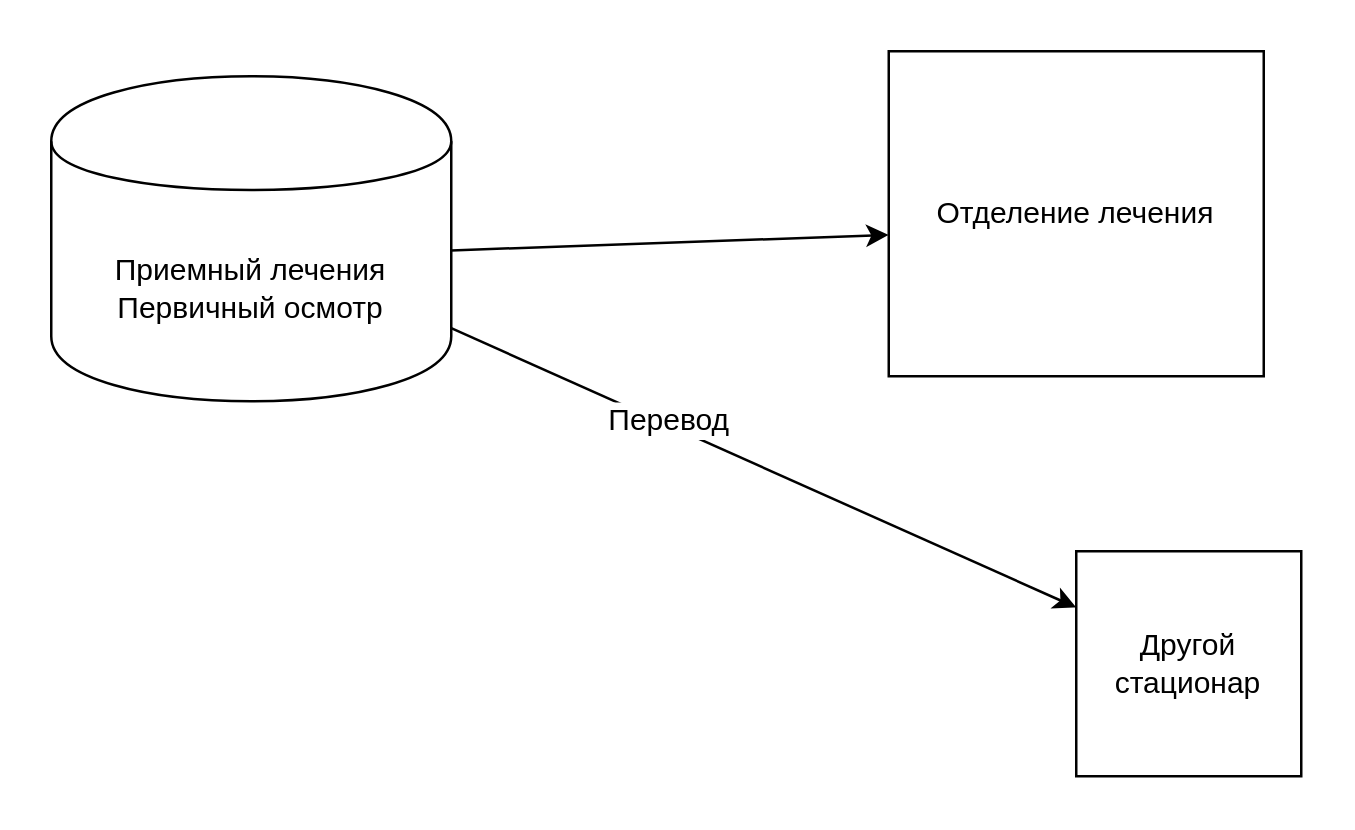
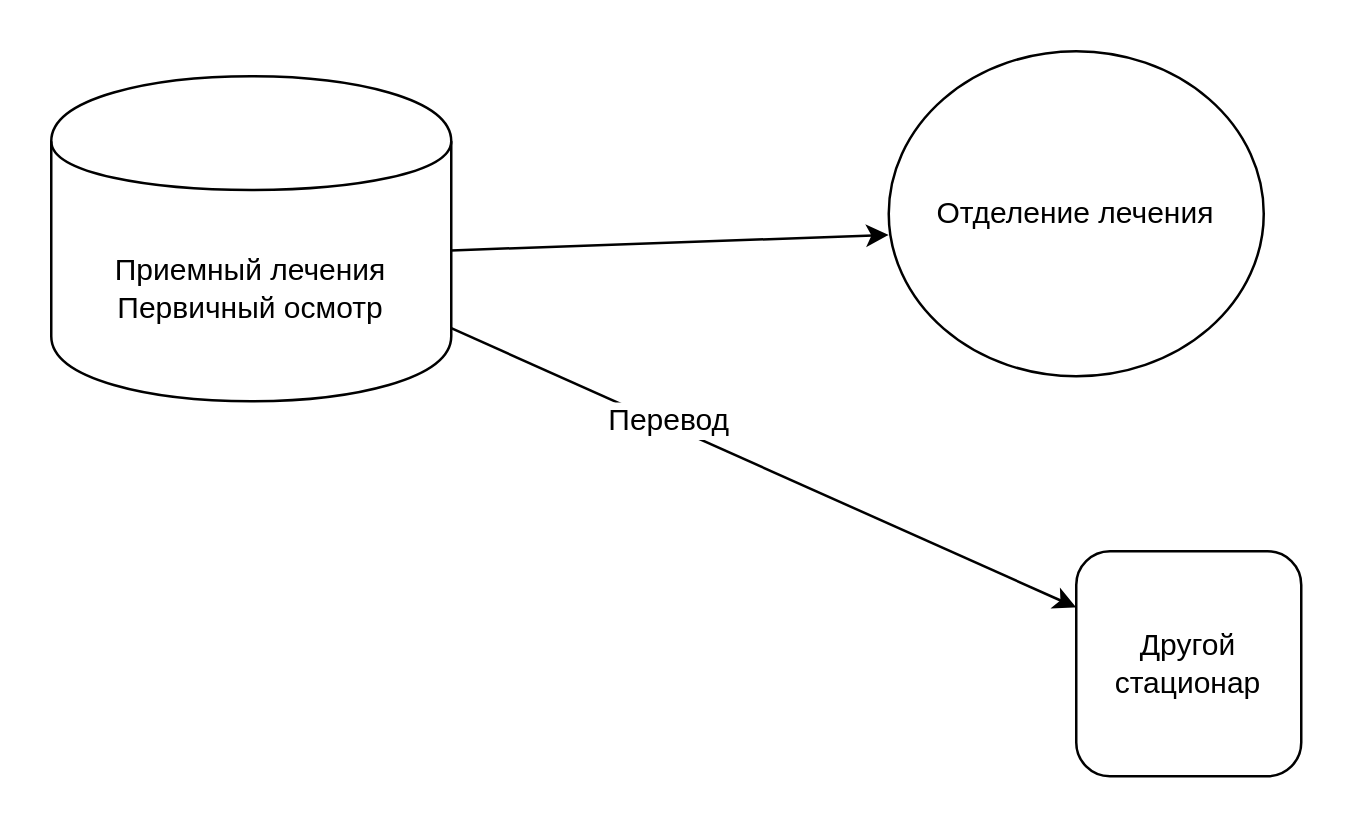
- <mxCell id="3" value="Отделение лечения" style="whiteSpace=wrap;html=1;rounded=0;" vertex="1" parent="1"><mxGeometry x="355" y="20" width="150" height="130" as="geometry" /></mxCell>
+ <mxCell id="3" value="Отделение лечения" style="ellipse;whiteSpace=wrap;html=1;" vertex="1" parent="1"><mxGeometry x="355" y="20" width="150" height="130" as="geometry" /></mxCell>
- <mxCell id="5" value="Другой стационар" style="whiteSpace=wrap;html=1;aspect=fixed;" vertex="1" parent="1"><mxGeometry x="430" y="220" width="90" height="90" as="geometry" /></mxCell>
+ <mxCell id="5" value="Другой стационар" style="whiteSpace=wrap;html=1;aspect=fixed;rounded=1;" vertex="1" parent="1"><mxGeometry x="430" y="220" width="90" height="90" as="geometry" /></mxCell>
